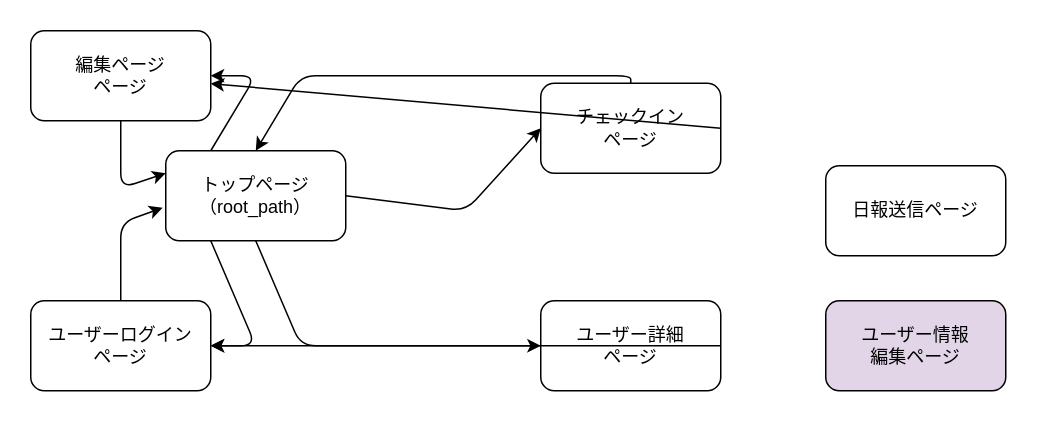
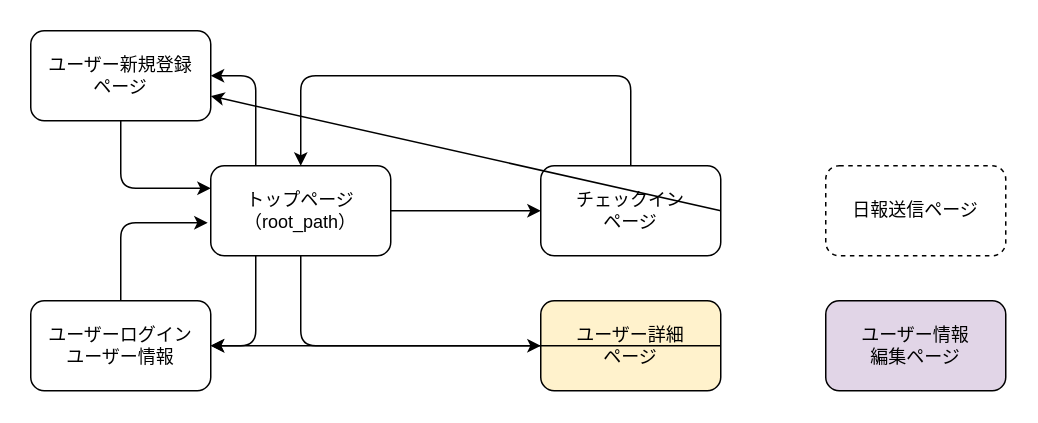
- <mxCell id="3" value="編集ページ&lt;br&gt;ページ" style="rounded=1;whiteSpace=wrap;html=1;" vertex="1" parent="1"><mxGeometry x="20" y="20" width="120" height="60" as="geometry" /></mxCell>
+ <mxCell id="3" value="ユーザー新規登録&lt;br&gt;ページ" style="rounded=1;whiteSpace=wrap;html=1;" vertex="1" parent="1"><mxGeometry x="20" y="20" width="120" height="60" as="geometry" /></mxCell>
- <mxCell id="9" value="チェックイン&lt;br&gt;ページ" style="rounded=1;whiteSpace=wrap;html=1;" vertex="1" parent="1"><mxGeometry x="360" y="55" width="120" height="60" as="geometry" /></mxCell>
+ <mxCell id="9" value="チェックイン&lt;br&gt;ページ" style="rounded=1;whiteSpace=wrap;html=1;" vertex="1" parent="1"><mxGeometry x="360" y="110" width="120" height="60" as="geometry" /></mxCell>
- <mxCell id="2" value="トップページ&lt;br&gt;（root_path）" style="rounded=1;whiteSpace=wrap;html=1;" vertex="1" parent="1"><mxGeometry x="110" y="100" width="120" height="60" as="geometry" /></mxCell>
+ <mxCell id="2" value="トップページ&lt;br&gt;（root_path）" style="rounded=1;whiteSpace=wrap;html=1;" vertex="1" parent="1"><mxGeometry x="140" y="110" width="120" height="60" as="geometry" /></mxCell>
- <mxCell id="14" value="日報送信ページ" style="rounded=1;whiteSpace=wrap;html=1;" vertex="1" parent="1"><mxGeometry x="550" y="110" width="120" height="60" as="geometry" /></mxCell>
+ <mxCell id="14" value="日報送信ページ" style="rounded=1;whiteSpace=wrap;html=1;dashed=1;" vertex="1" parent="1"><mxGeometry x="550" y="110" width="120" height="60" as="geometry" /></mxCell>
- <mxCell id="4" value="ユーザーログイン&lt;br&gt;ページ" style="rounded=1;whiteSpace=wrap;html=1;" vertex="1" parent="1"><mxGeometry x="20" y="200" width="120" height="60" as="geometry" /></mxCell>
+ <mxCell id="4" value="ユーザーログイン&lt;br&gt;ユーザー情報" style="rounded=1;whiteSpace=wrap;html=1;" vertex="1" parent="1"><mxGeometry x="20" y="200" width="120" height="60" as="geometry" /></mxCell>
- <mxCell id="12" value="ユーザー詳細&lt;br&gt;ページ" style="rounded=1;whiteSpace=wrap;html=1;" vertex="1" parent="1"><mxGeometry x="360" y="200" width="120" height="60" as="geometry" /></mxCell>
+ <mxCell id="12" value="ユーザー詳細&lt;br&gt;ページ" style="rounded=1;whiteSpace=wrap;html=1;fillColor=#fff2cc;" vertex="1" parent="1"><mxGeometry x="360" y="200" width="120" height="60" as="geometry" /></mxCell>
